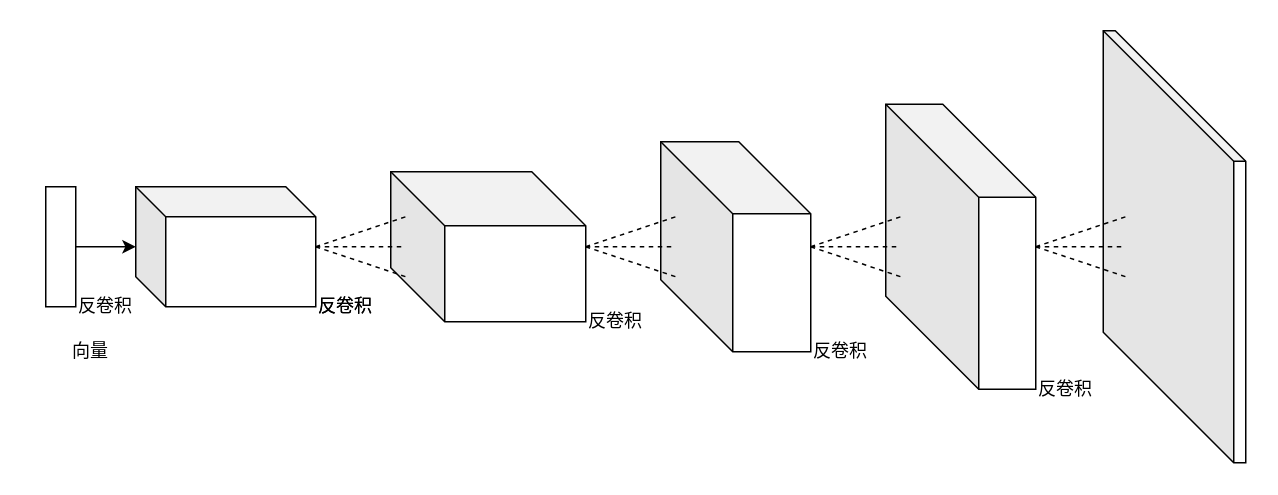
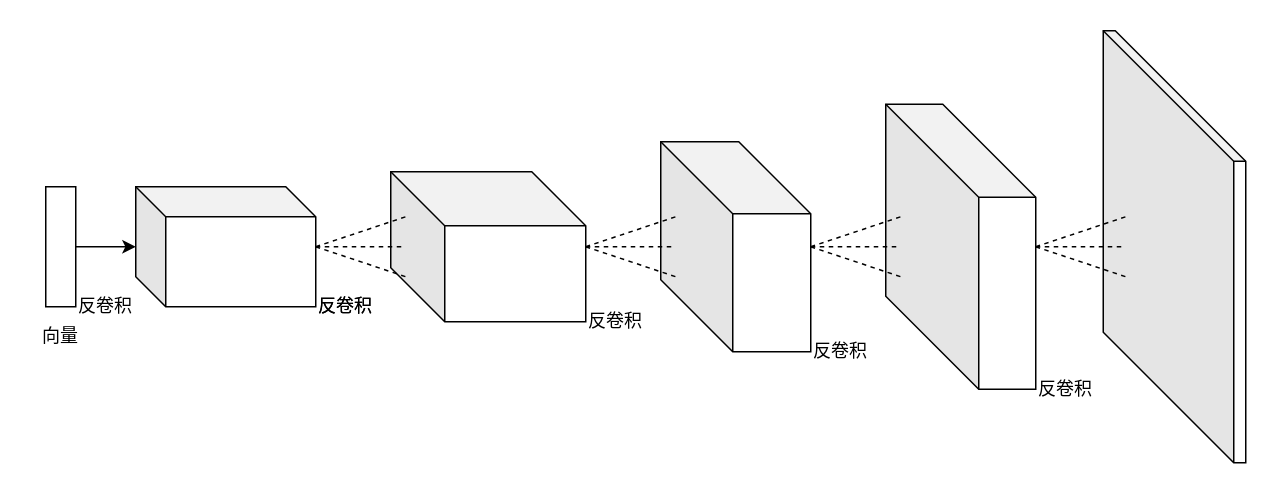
- <mxCell id="21" value="向量" style="text;html=1;strokeColor=none;fillColor=none;align=center;verticalAlign=middle;whiteSpace=wrap;rounded=0;" vertex="1" parent="1"><mxGeometry x="40" y="224" width="40" height="20" as="geometry" /></mxCell>
+ <mxCell id="21" value="向量" style="text;html=1;strokeColor=none;fillColor=none;align=center;verticalAlign=middle;whiteSpace=wrap;rounded=0;" vertex="1" parent="1"><mxGeometry x="20" y="214" width="40" height="20" as="geometry" /></mxCell>
